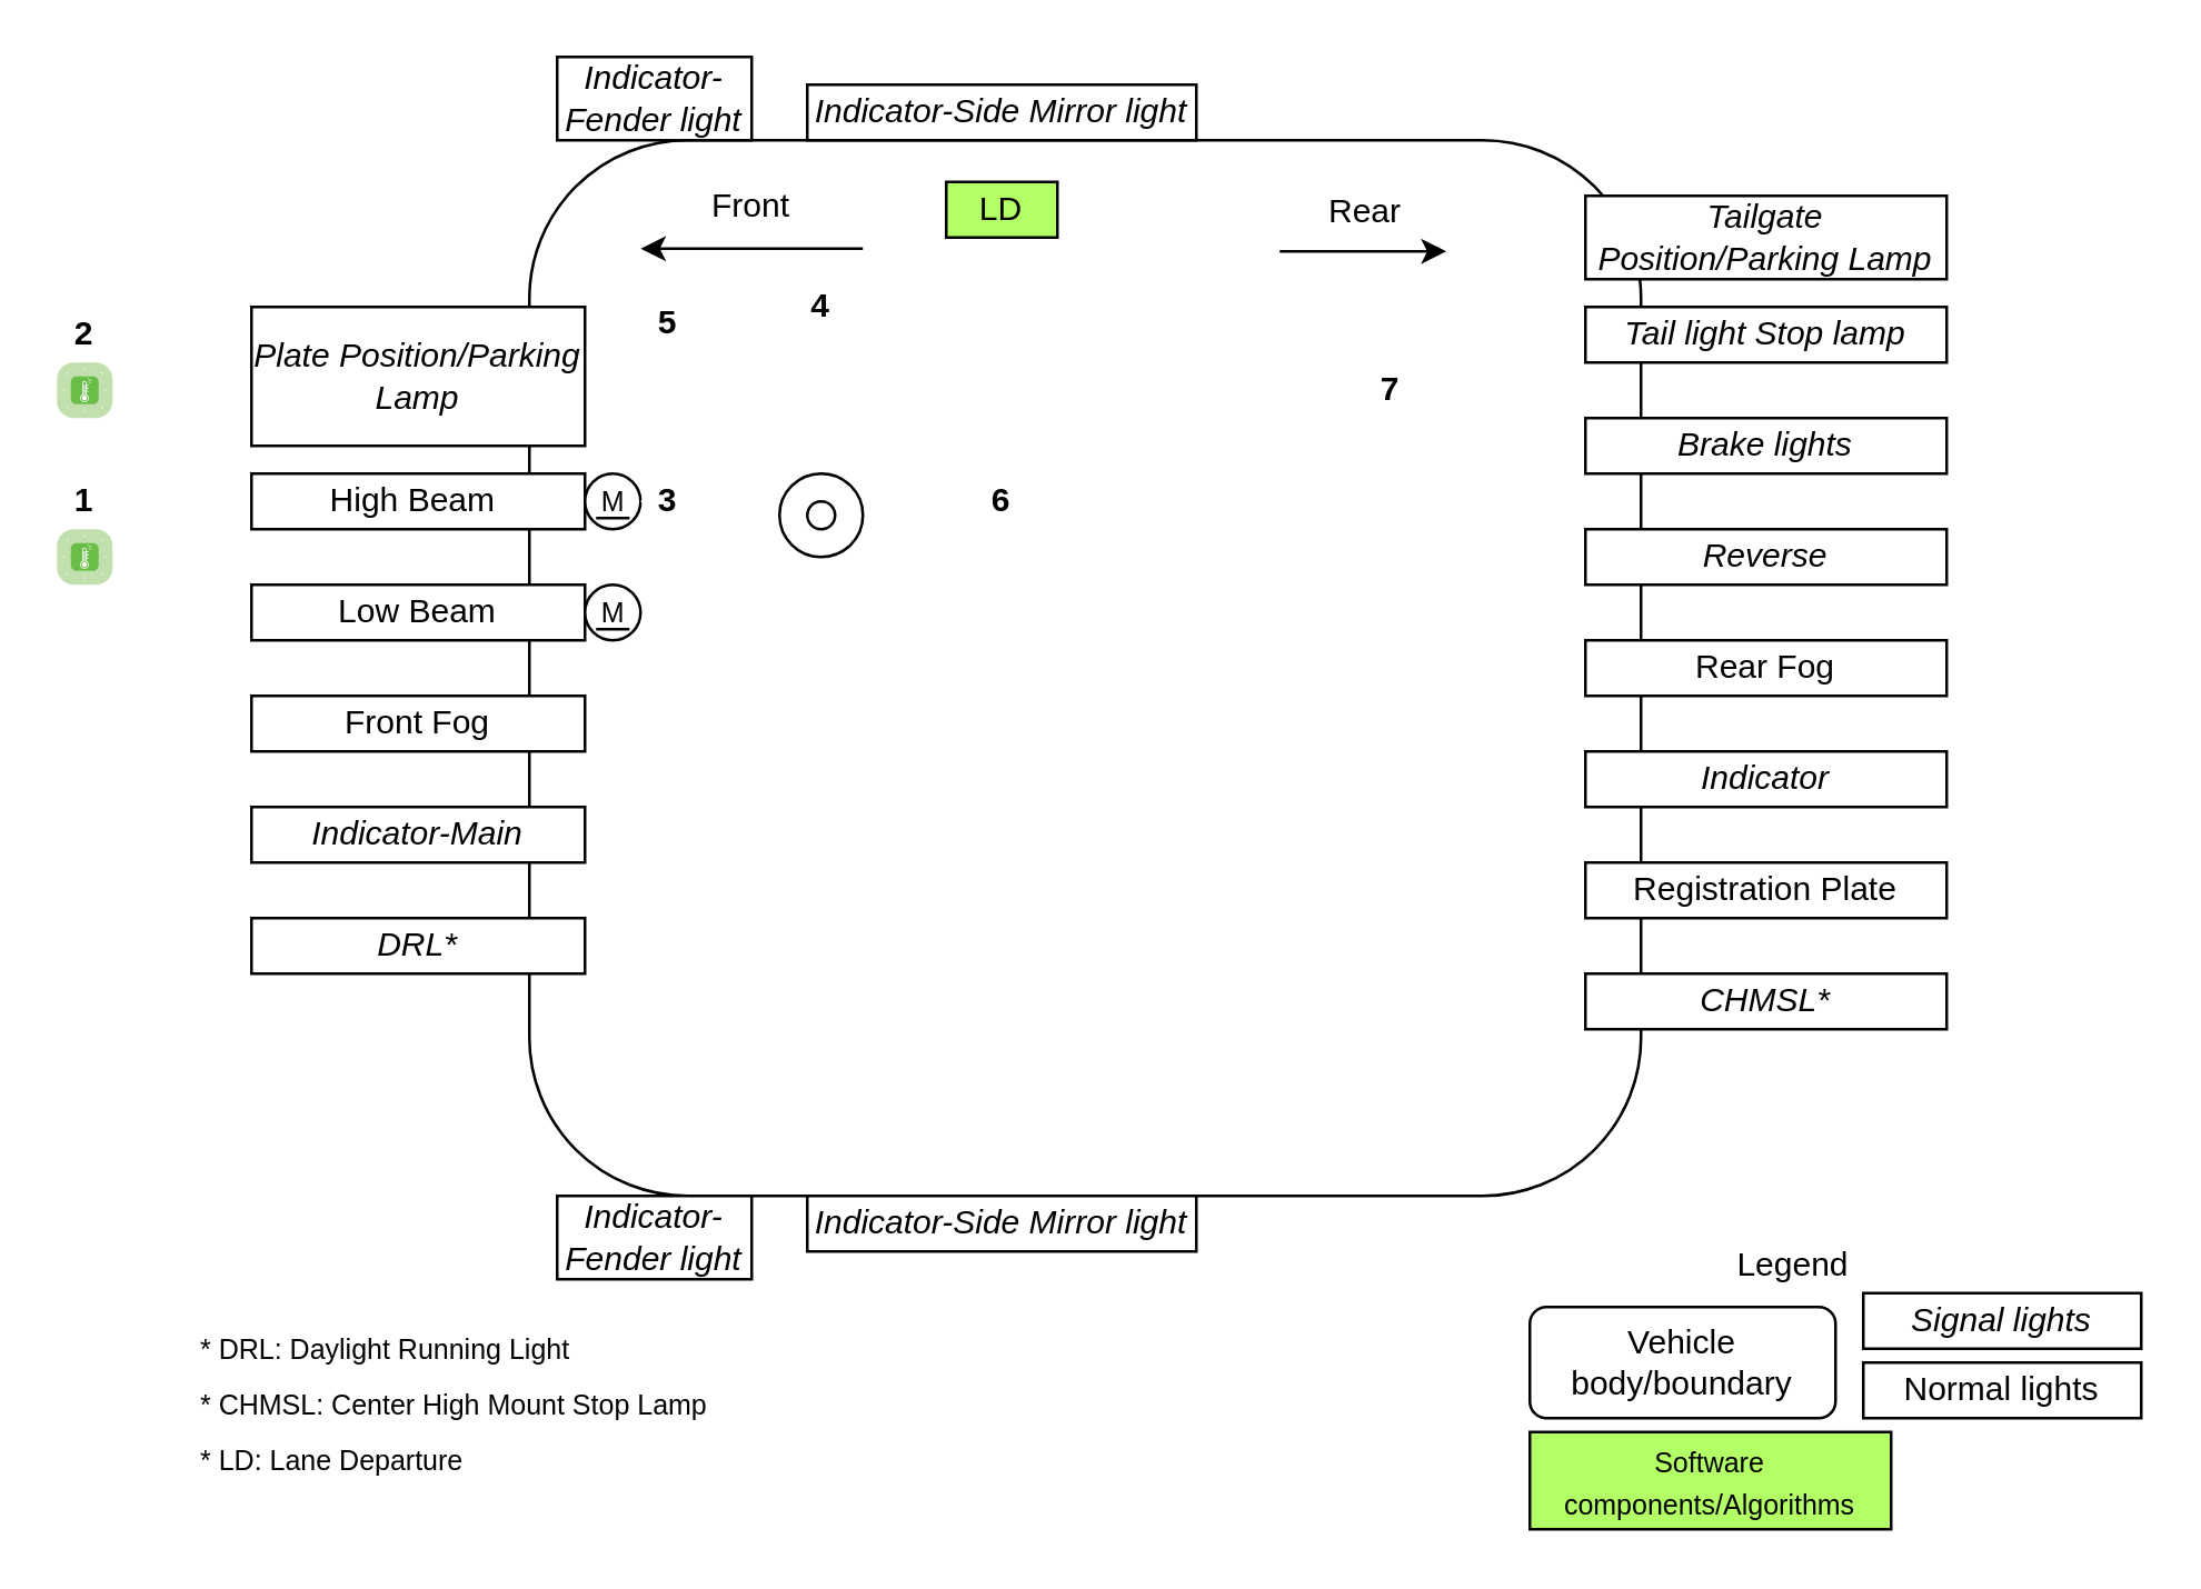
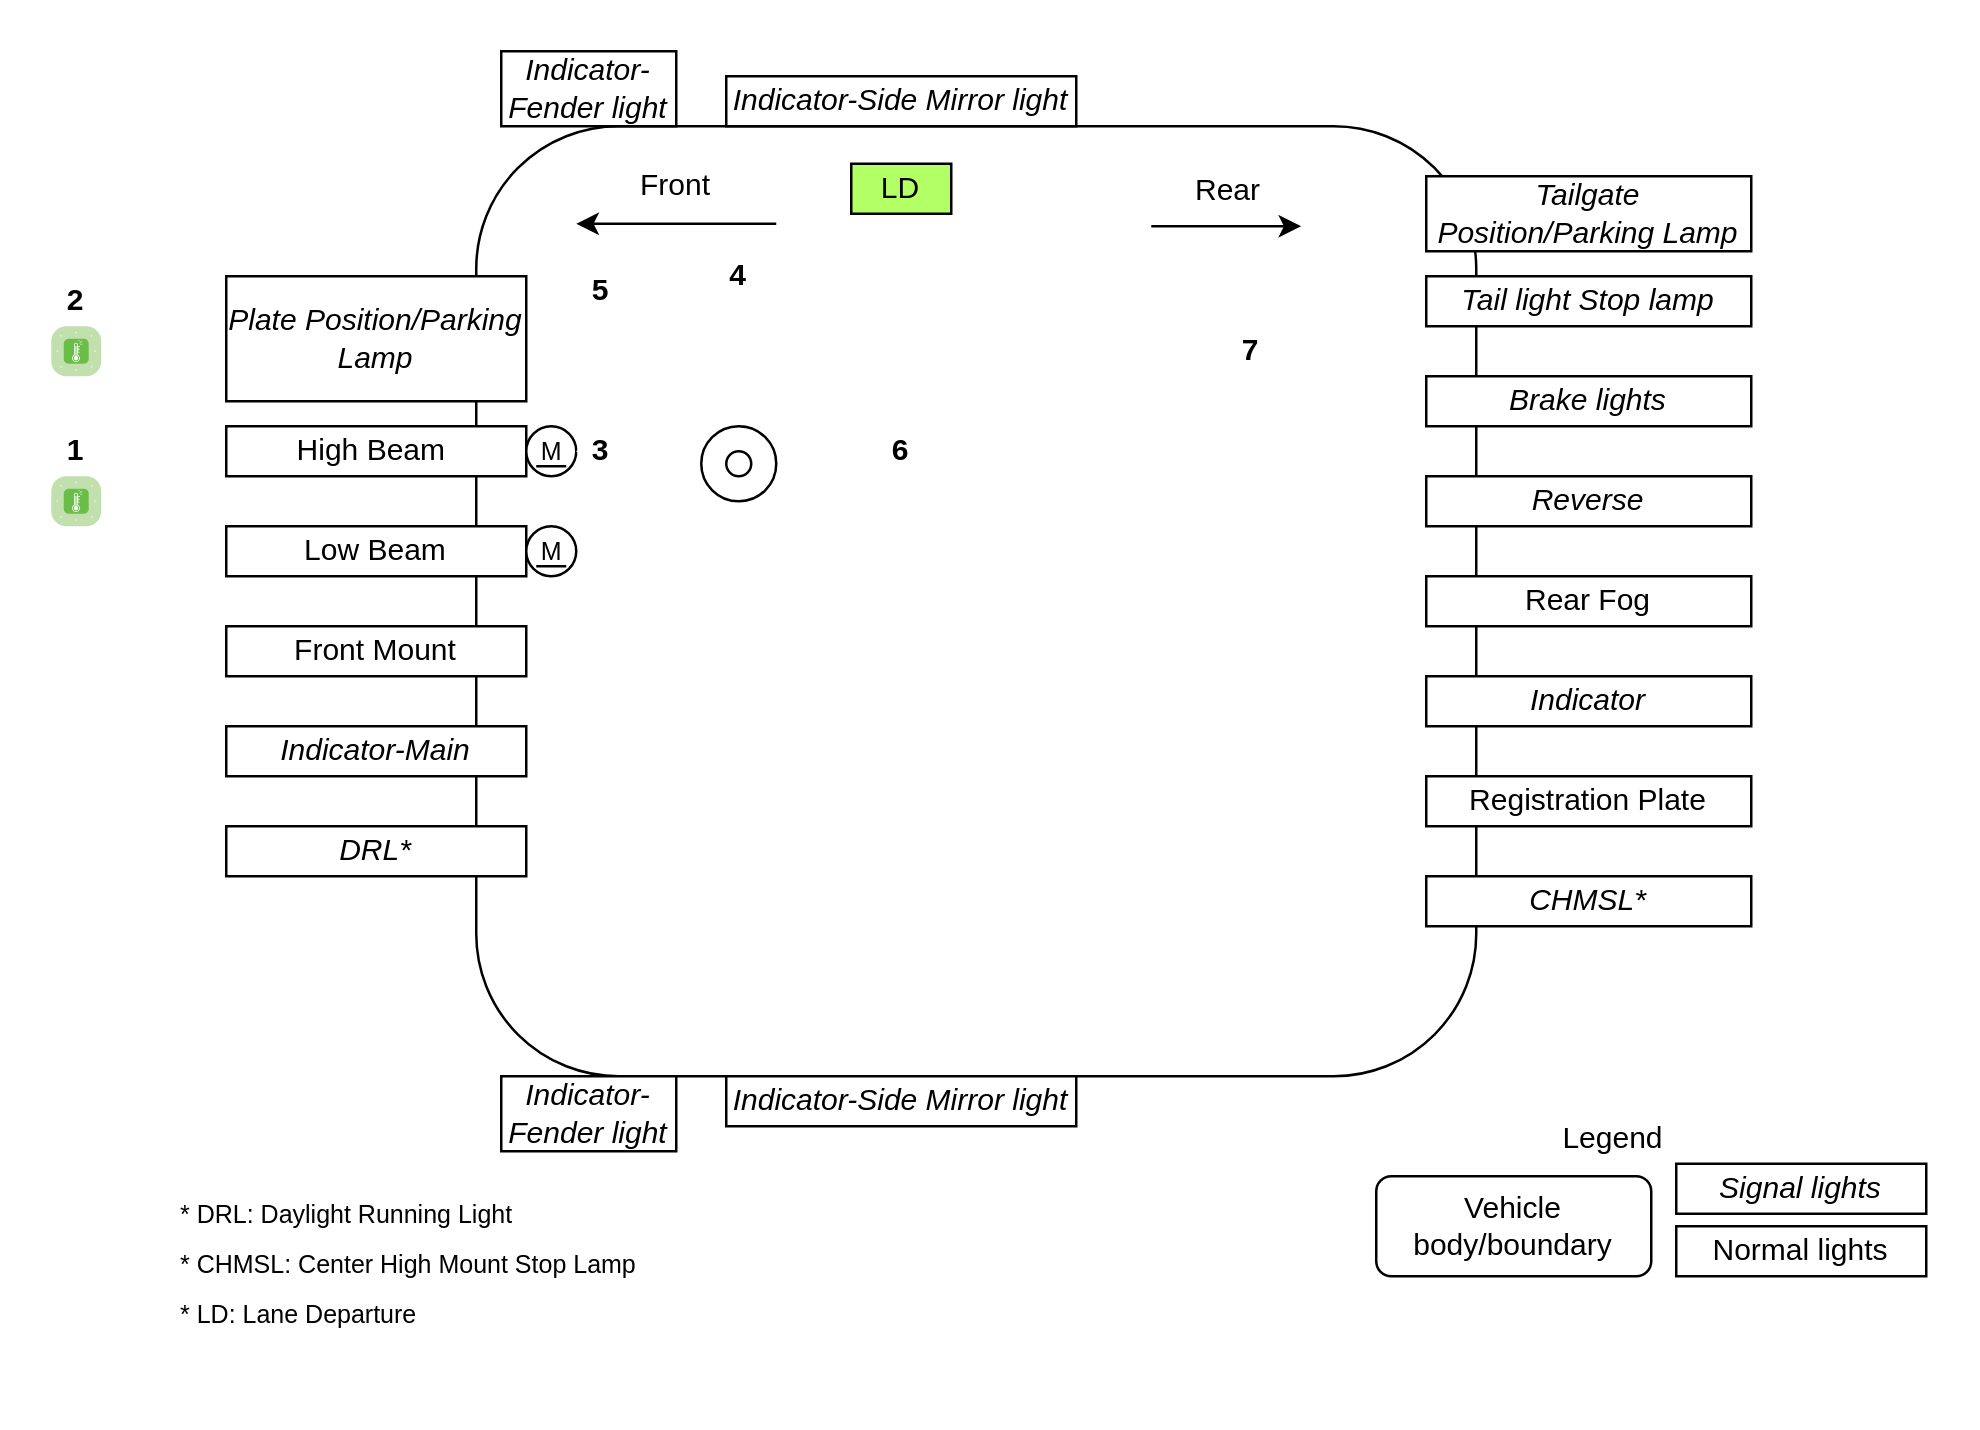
- <mxCell id="6" value="Front Fog" style="rounded=0;whiteSpace=wrap;html=1;" vertex="1" parent="1"><mxGeometry x="90" y="250" width="120" height="20" as="geometry" /></mxCell>
+ <mxCell id="6" value="Front Mount" style="rounded=0;whiteSpace=wrap;html=1;" vertex="1" parent="1"><mxGeometry x="90" y="250" width="120" height="20" as="geometry" /></mxCell>
- <mxCell id="48" value="&lt;font style=&quot;font-size: 10px;&quot;&gt;Software components/Algorithms&lt;/font&gt;" style="rounded=0;whiteSpace=wrap;html=1;fillColor=#B3FF66;" vertex="1" parent="1"><mxGeometry x="550" y="515" width="130" height="35" as="geometry" /></mxCell>
